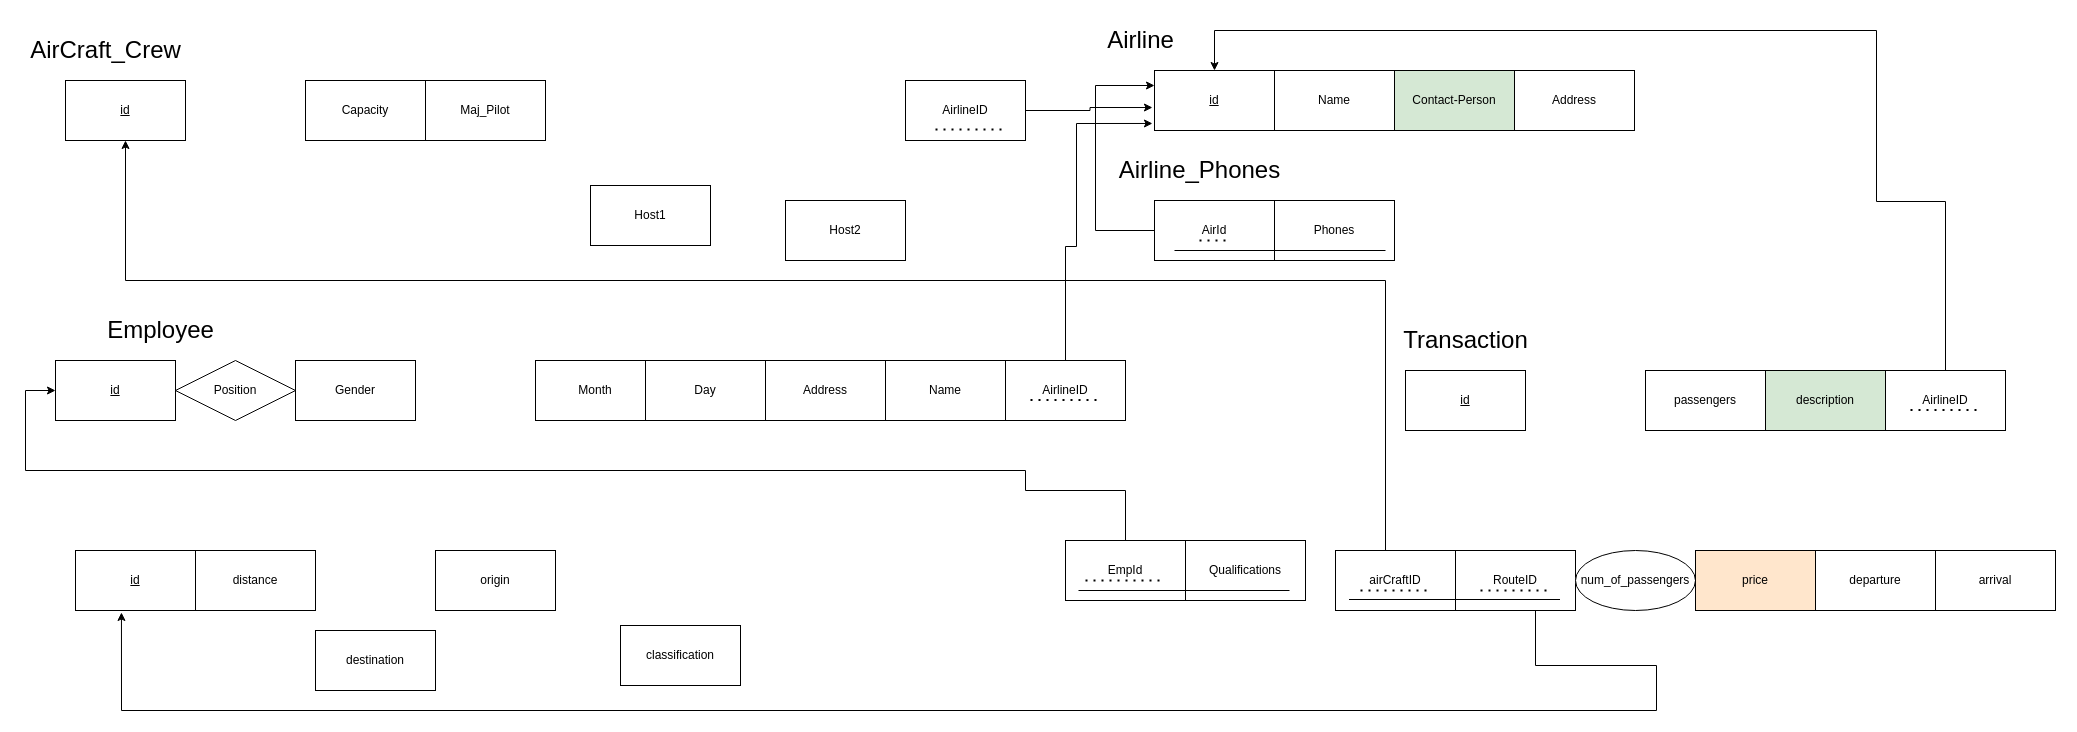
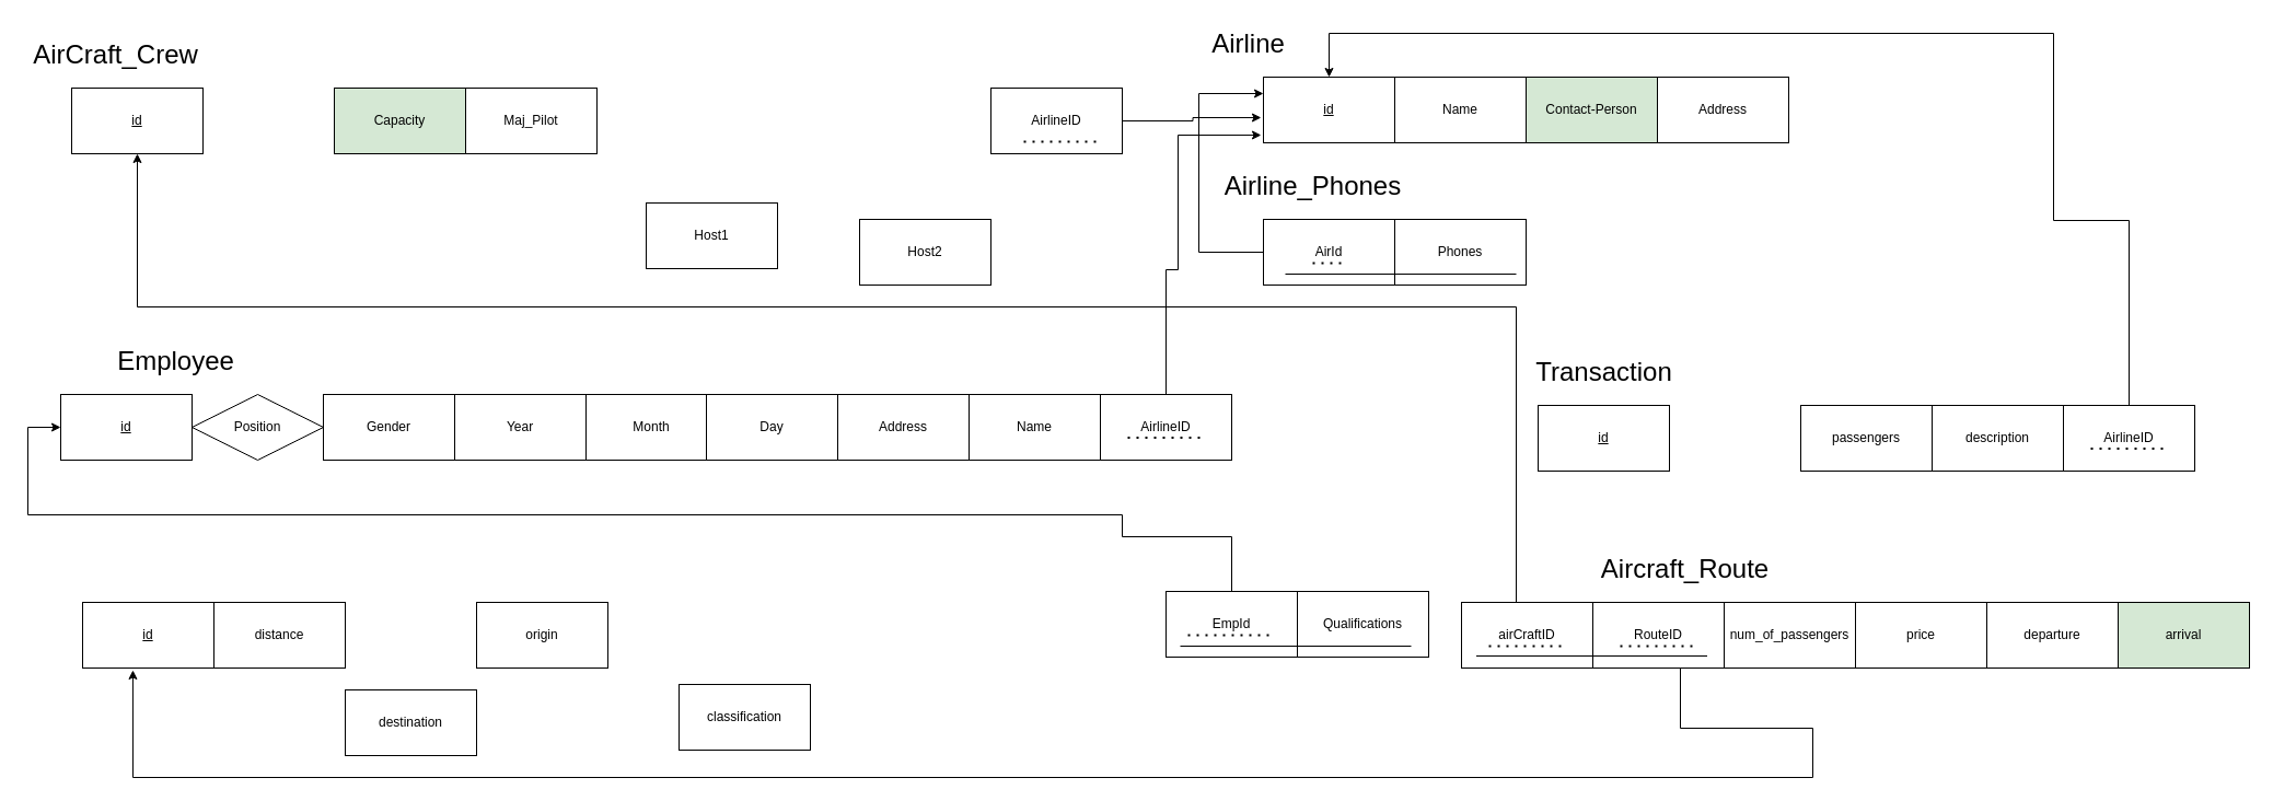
- <mxCell id="4" value="Capacity" style="whiteSpace=wrap;html=1;" vertex="1" parent="1"><mxGeometry x="305" y="80" width="120" height="60" as="geometry" /></mxCell>
+ <mxCell id="4" value="Capacity" style="whiteSpace=wrap;html=1;fillColor=#d5e8d4;" vertex="1" parent="1"><mxGeometry x="305" y="80" width="120" height="60" as="geometry" /></mxCell>
+ <mxCell id="21" value="Year" style="rounded=0;whiteSpace=wrap;html=1;" vertex="1" parent="1"><mxGeometry x="415" y="360" width="120" height="60" as="geometry" /></mxCell>
- <mxCell id="36" value="description" style="rounded=0;whiteSpace=wrap;html=1;fillColor=#d5e8d4;" vertex="1" parent="1"><mxGeometry x="1765" y="370" width="120" height="60" as="geometry" /></mxCell>
+ <mxCell id="36" value="description" style="rounded=0;whiteSpace=wrap;html=1;" vertex="1" parent="1"><mxGeometry x="1765" y="370" width="120" height="60" as="geometry" /></mxCell>
+ <mxCell id="51" value="&lt;span style=&quot;font-size: 24px;&quot;&gt;Aircraft_Route&lt;/span&gt;" style="text;html=1;align=center;verticalAlign=middle;resizable=0;points=[];autosize=1;strokeColor=none;fillColor=none;" vertex="1" parent="1"><mxGeometry x="1449" y="500" width="180" height="40" as="geometry" /></mxCell>
- <mxCell id="59" value="num_of_passengers" style="ellipse;whiteSpace=wrap;html=1;" vertex="1" parent="1"><mxGeometry x="1575" y="550" width="120" height="60" as="geometry" /></mxCell>
+ <mxCell id="59" value="num_of_passengers" style="rounded=0;whiteSpace=wrap;html=1;" vertex="1" parent="1"><mxGeometry x="1575" y="550" width="120" height="60" as="geometry" /></mxCell>
- <mxCell id="60" value="price" style="rounded=0;whiteSpace=wrap;html=1;fillColor=#ffe6cc;" vertex="1" parent="1"><mxGeometry x="1695" y="550" width="120" height="60" as="geometry" /></mxCell>
+ <mxCell id="60" value="price" style="rounded=0;whiteSpace=wrap;html=1;" vertex="1" parent="1"><mxGeometry x="1695" y="550" width="120" height="60" as="geometry" /></mxCell>
- <mxCell id="62" value="arrival" style="rounded=0;whiteSpace=wrap;html=1;" vertex="1" parent="1"><mxGeometry x="1935" y="550" width="120" height="60" as="geometry" /></mxCell>
+ <mxCell id="62" value="arrival" style="rounded=0;whiteSpace=wrap;html=1;fillColor=#d5e8d4;" vertex="1" parent="1"><mxGeometry x="1935" y="550" width="120" height="60" as="geometry" /></mxCell>
